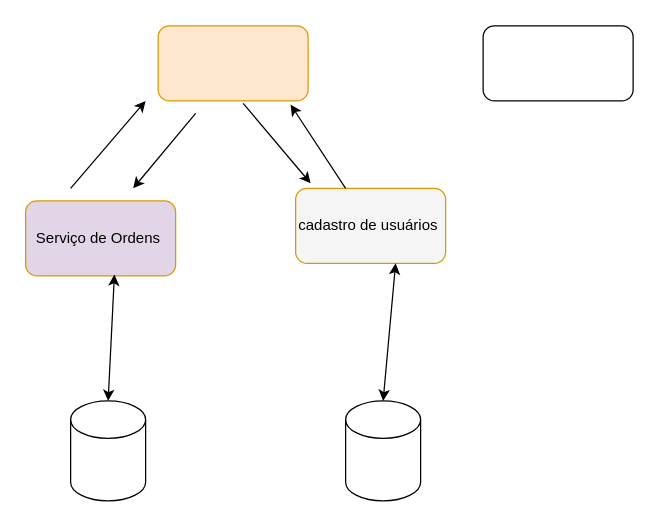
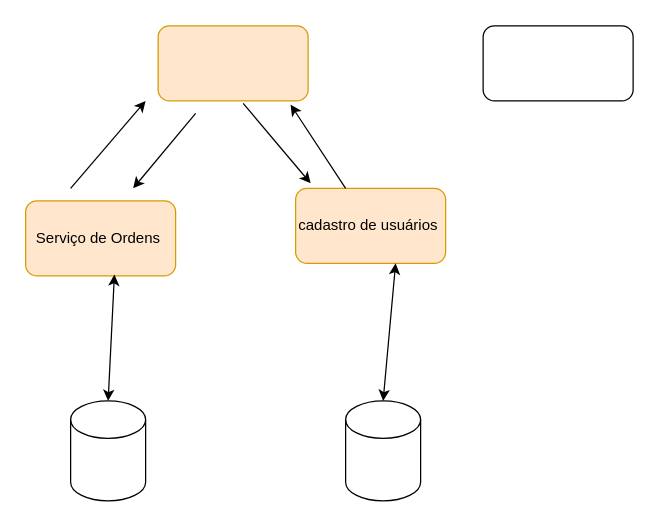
- <mxCell id="5" value="cadastro de usuários&amp;nbsp;" style="rounded=1;whiteSpace=wrap;html=1;fillColor=#f5f5f5;strokeColor=#d79b00;" vertex="1" parent="1"><mxGeometry x="236" y="150" width="120" height="60" as="geometry" /></mxCell>
+ <mxCell id="5" value="cadastro de usuários&amp;nbsp;" style="rounded=1;whiteSpace=wrap;html=1;fillColor=#ffe6cc;strokeColor=#d79b00;" vertex="1" parent="1"><mxGeometry x="236" y="150" width="120" height="60" as="geometry" /></mxCell>
- <mxCell id="3" value="Serviço de Ordens&amp;nbsp;" style="rounded=1;whiteSpace=wrap;html=1;fillColor=#e1d5e7;strokeColor=#d79b00;" vertex="1" parent="1"><mxGeometry x="20" y="160" width="120" height="60" as="geometry" /></mxCell>
+ <mxCell id="3" value="Serviço de Ordens&amp;nbsp;" style="rounded=1;whiteSpace=wrap;html=1;fillColor=#ffe6cc;strokeColor=#d79b00;" vertex="1" parent="1"><mxGeometry x="20" y="160" width="120" height="60" as="geometry" /></mxCell>
